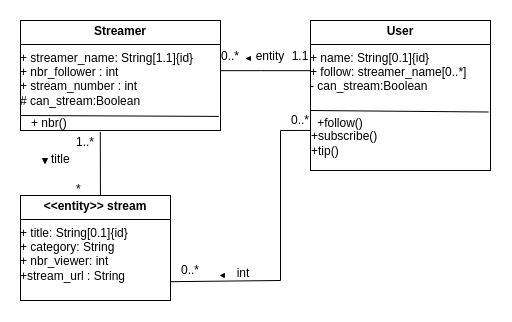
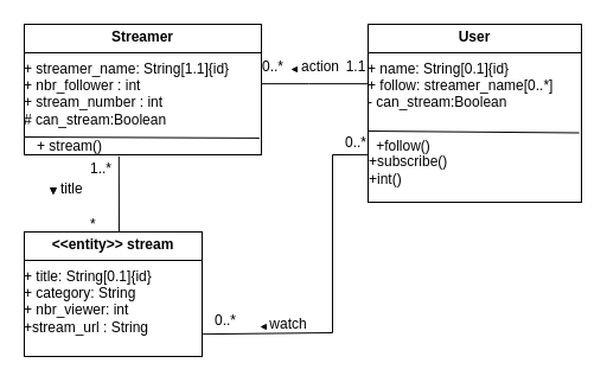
- <mxCell id="12" value="entity" style="text;html=1;align=center;verticalAlign=middle;whiteSpace=wrap;rounded=0;" vertex="1" parent="1"><mxGeometry x="240" y="45.75" width="60" height="19.5" as="geometry" /></mxCell>
+ <mxCell id="12" value="action" style="text;html=1;align=center;verticalAlign=middle;whiteSpace=wrap;rounded=0;" vertex="1" parent="1"><mxGeometry x="240" y="45.75" width="60" height="19.5" as="geometry" /></mxCell>
- <mxCell id="22" value="+ nbr()" style="text;html=1;align=left;verticalAlign=middle;rounded=0;strokeWidth=0;whiteSpace=wrap;spacing=1;" vertex="1" parent="1"><mxGeometry x="30" y="100" width="80" height="45" as="geometry" /></mxCell>
+ <mxCell id="22" value="+ stream()" style="text;html=1;align=left;verticalAlign=middle;rounded=0;strokeWidth=0;whiteSpace=wrap;spacing=1;" vertex="1" parent="1"><mxGeometry x="30" y="100" width="80" height="45" as="geometry" /></mxCell>
- <mxCell id="20" value="&lt;div&gt;+subscribe()&lt;/div&gt;&lt;div&gt;+tip()&lt;br&gt;&lt;/div&gt;" style="text;html=1;align=left;verticalAlign=middle;rounded=0;strokeWidth=0;whiteSpace=wrap;spacing=1;" vertex="1" parent="1"><mxGeometry x="310" y="115" width="80" height="55" as="geometry" /></mxCell>
+ <mxCell id="20" value="&lt;div&gt;+subscribe()&lt;/div&gt;&lt;div&gt;+int()&lt;br&gt;&lt;/div&gt;" style="text;html=1;align=left;verticalAlign=middle;rounded=0;strokeWidth=0;whiteSpace=wrap;spacing=1;" vertex="1" parent="1"><mxGeometry x="310" y="115" width="80" height="55" as="geometry" /></mxCell>
- <mxCell id="17" value="int" style="text;html=1;align=center;verticalAlign=middle;whiteSpace=wrap;rounded=0;" vertex="1" parent="1"><mxGeometry x="213" y="263" width="60" height="20" as="geometry" /></mxCell>
+ <mxCell id="17" value="watch" style="text;html=1;align=center;verticalAlign=middle;whiteSpace=wrap;rounded=0;" vertex="1" parent="1"><mxGeometry x="213" y="263" width="60" height="20" as="geometry" /></mxCell>
